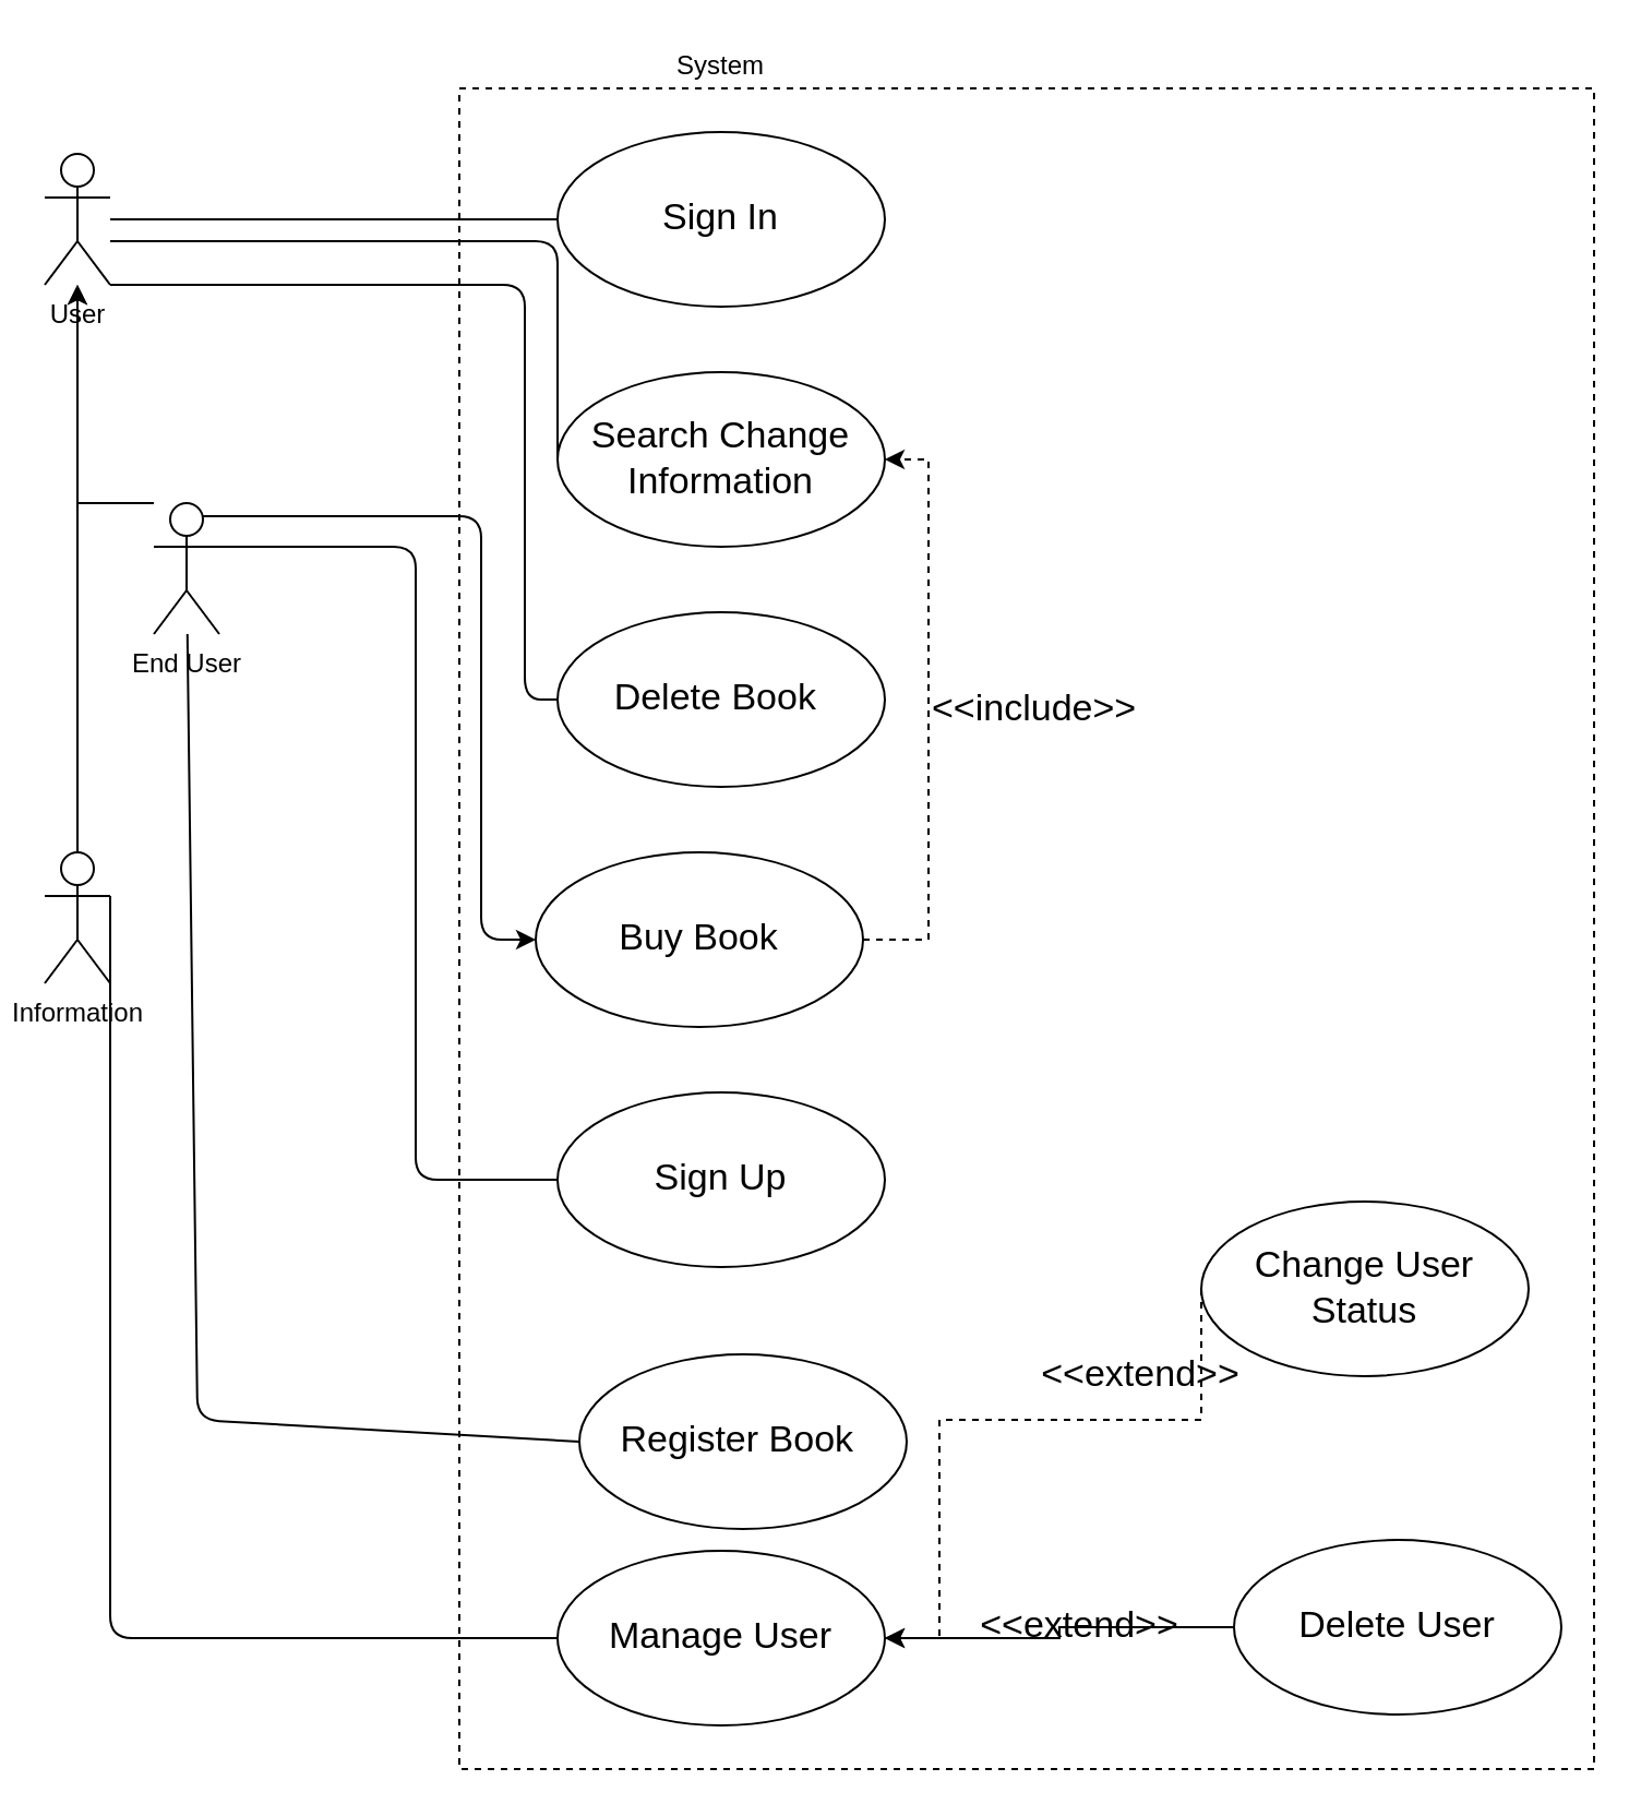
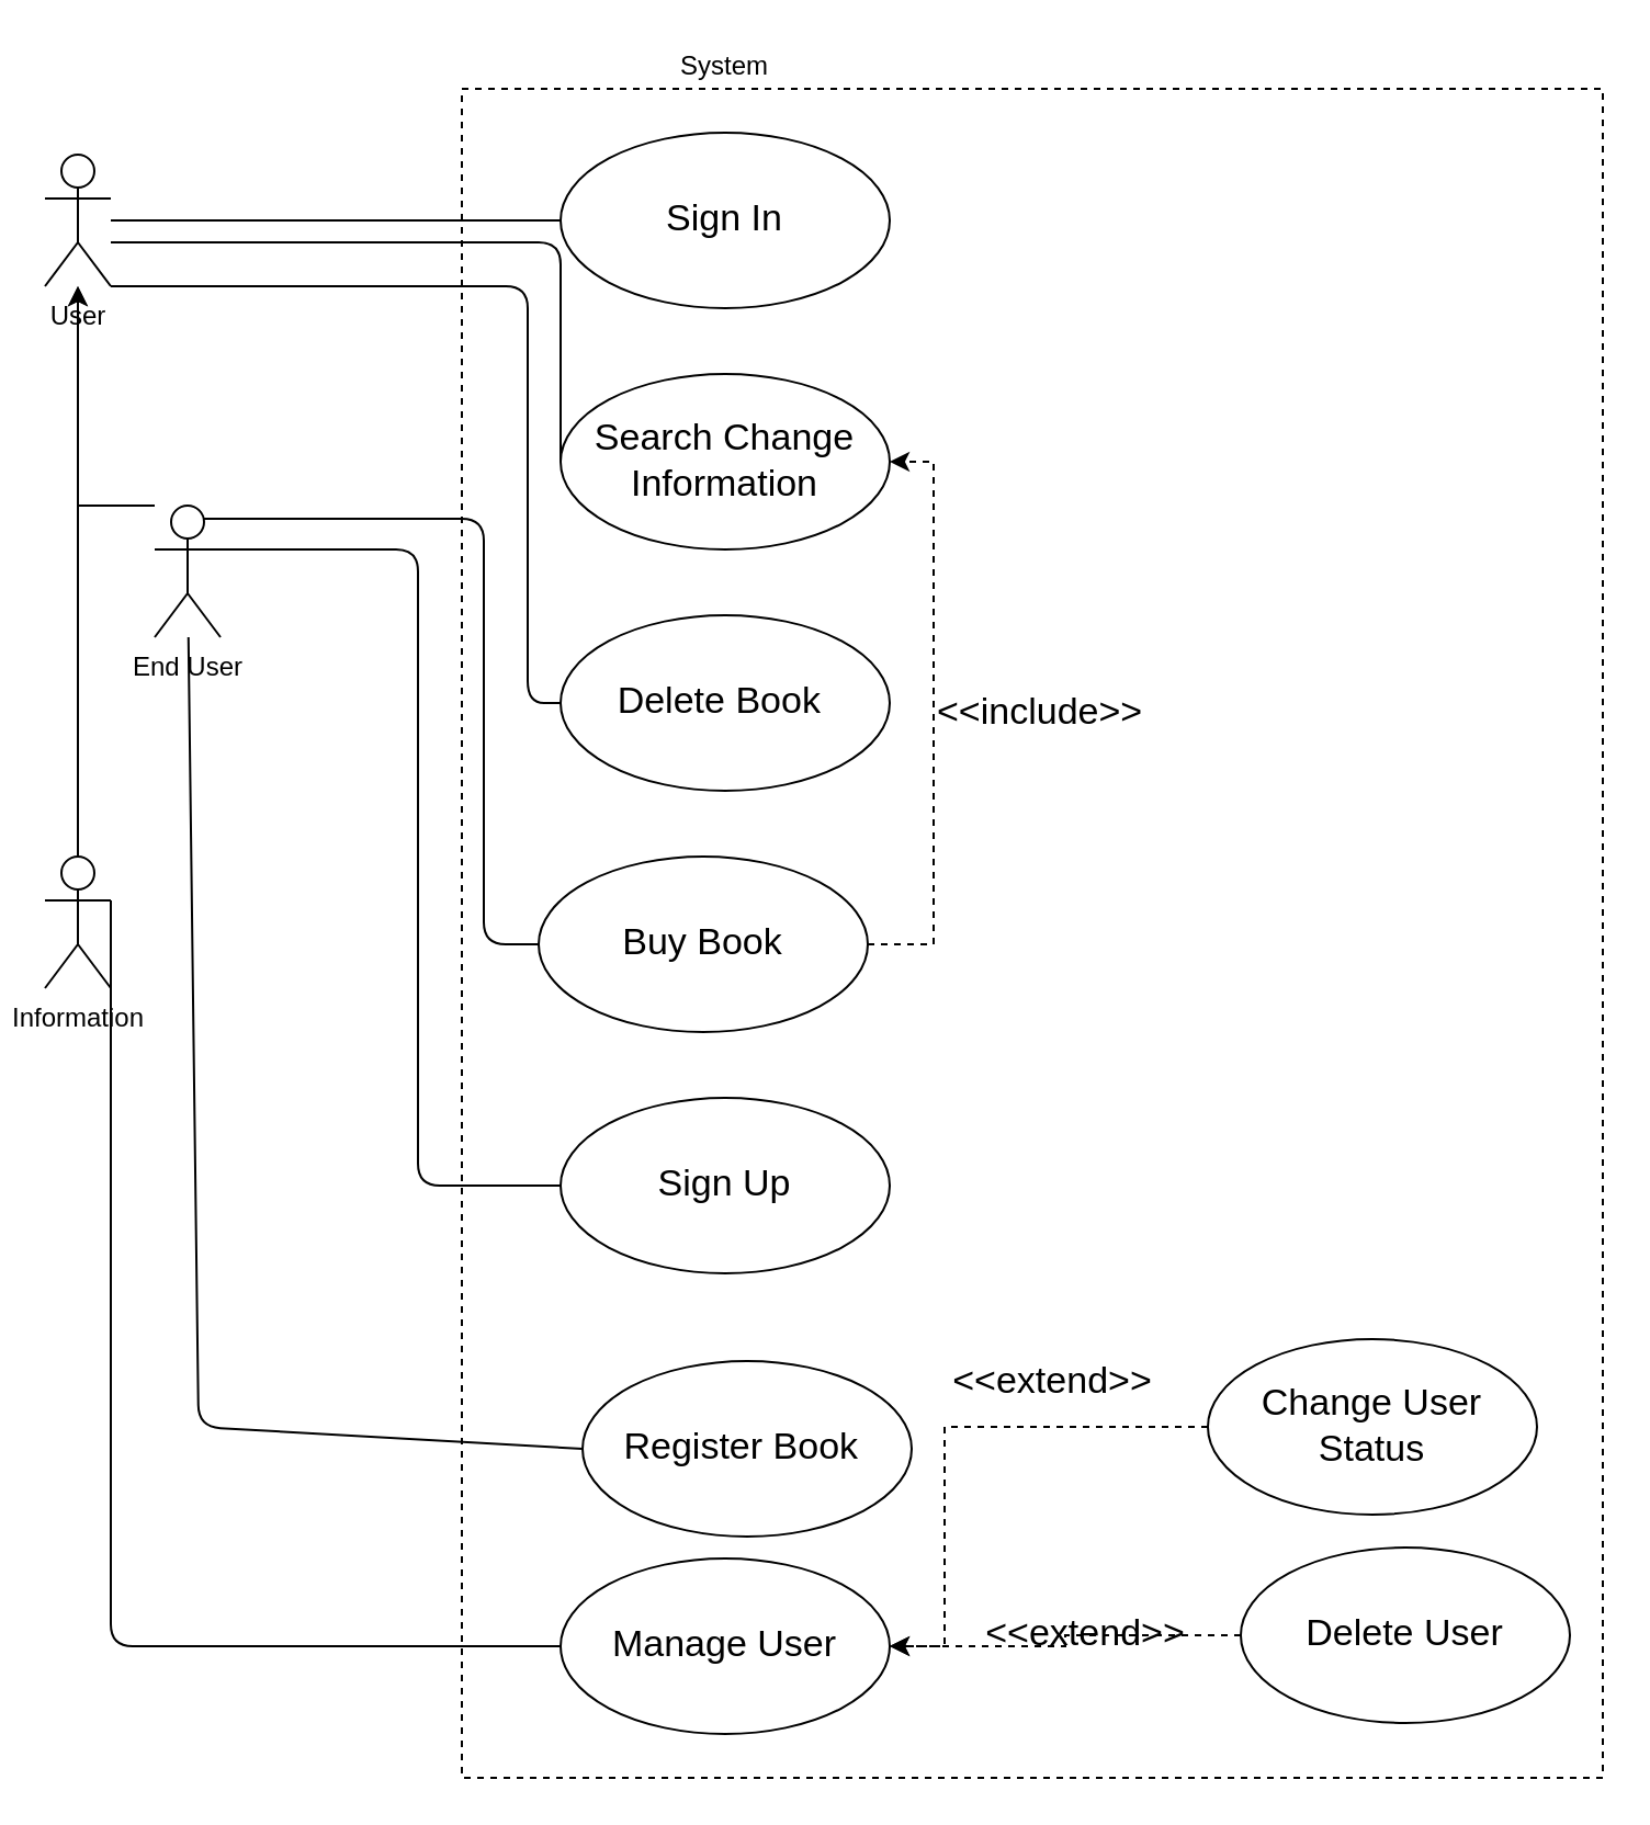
- <mxCell id="21" value="" style="endArrow=classic;html=1;fontSize=17;entryX=0;entryY=0.5;entryDx=0;entryDy=0;exitX=0.75;exitY=0.1;exitDx=0;exitDy=0;exitPerimeter=0;" parent="1" source="4" target="20" edge="1"><mxGeometry width="50" height="50" relative="1" as="geometry"><mxPoint x="100" y="250" as="sourcePoint" /><mxPoint x="265" y="550" as="targetPoint" /><Array as="points"><mxPoint x="220" y="236" /><mxPoint x="220" y="430" /></Array></mxGeometry></mxCell>
+ <mxCell id="21" value="" style="endArrow=none;html=1;fontSize=17;entryX=0;entryY=0.5;entryDx=0;entryDy=0;exitX=0.75;exitY=0.1;exitDx=0;exitDy=0;exitPerimeter=0;" parent="1" source="4" target="20" edge="1"><mxGeometry width="50" height="50" relative="1" as="geometry"><mxPoint x="100" y="250" as="sourcePoint" /><mxPoint x="265" y="550" as="targetPoint" /><Array as="points"><mxPoint x="220" y="236" /><mxPoint x="220" y="430" /></Array></mxGeometry></mxCell>
- <mxCell id="25" value="Change User&lt;br&gt;Status" style="ellipse;whiteSpace=wrap;html=1;labelBackgroundColor=none;fontSize=17;labelBorderColor=none;" parent="1" vertex="1"><mxGeometry x="550" y="550" width="150" height="80" as="geometry" /></mxCell>
+ <mxCell id="25" value="Change User&lt;br&gt;Status" style="ellipse;whiteSpace=wrap;html=1;labelBackgroundColor=none;fontSize=17;labelBorderColor=none;" parent="1" vertex="1"><mxGeometry x="550" y="610" width="150" height="80" as="geometry" /></mxCell>
- <mxCell id="26" value="&amp;lt;&amp;lt;extend&amp;gt;&amp;gt;" style="edgeStyle=orthogonalEdgeStyle;rounded=0;orthogonalLoop=1;jettySize=auto;html=1;exitX=0;exitY=0.5;exitDx=0;exitDy=0;labelBackgroundColor=none;fontSize=17;dashed=0;" parent="1" source="27" target="15" edge="1"><mxGeometry x="-0.035" y="10" relative="1" as="geometry"><mxPoint x="-1" as="offset" /></mxGeometry></mxCell>
+ <mxCell id="26" value="&amp;lt;&amp;lt;extend&amp;gt;&amp;gt;" style="edgeStyle=orthogonalEdgeStyle;rounded=0;orthogonalLoop=1;jettySize=auto;html=1;exitX=0;exitY=0.5;exitDx=0;exitDy=0;labelBackgroundColor=none;fontSize=17;dashed=1;" parent="1" source="27" target="15" edge="1"><mxGeometry x="-0.035" y="10" relative="1" as="geometry"><mxPoint x="-1" as="offset" /></mxGeometry></mxCell>
